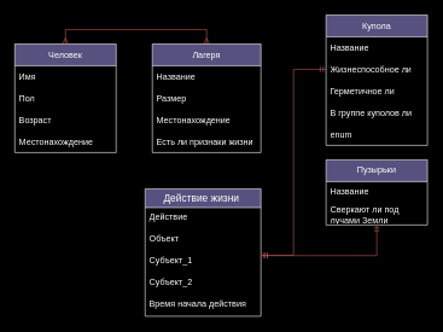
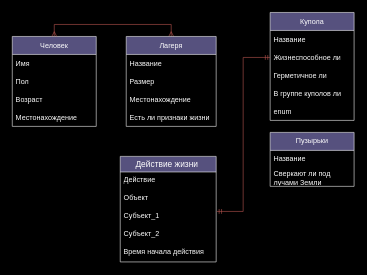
- <mxCell id="29" style="edgeStyle=orthogonalEdgeStyle;rounded=0;orthogonalLoop=1;jettySize=auto;html=1;entryX=1.003;entryY=0.209;entryDx=0;entryDy=0;entryPerimeter=0;align=center;verticalAlign=middle;fontFamily=Helvetica;fontSize=12;fontColor=default;labelBackgroundColor=none;startArrow=ERmandOne;endArrow=ERmandOne;strokeColor=#b85450;fillColor=#f8cecc;" parent="1" source="13" target="25" edge="1"><mxGeometry relative="1" as="geometry" /></mxCell>
